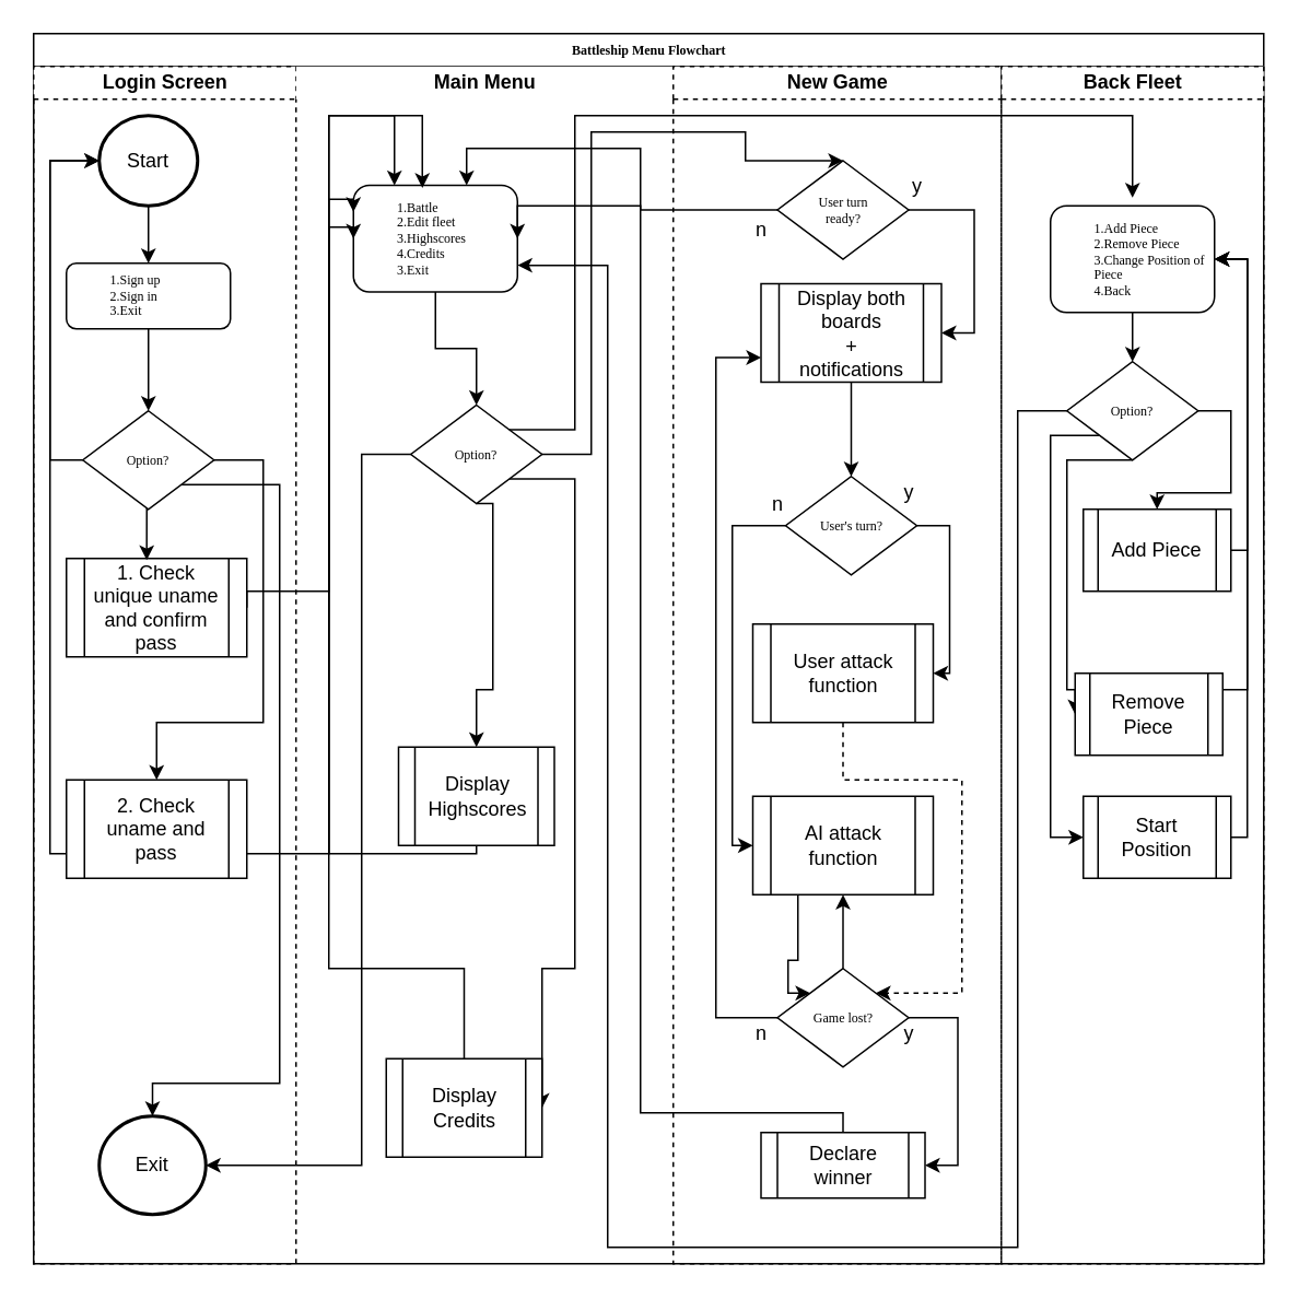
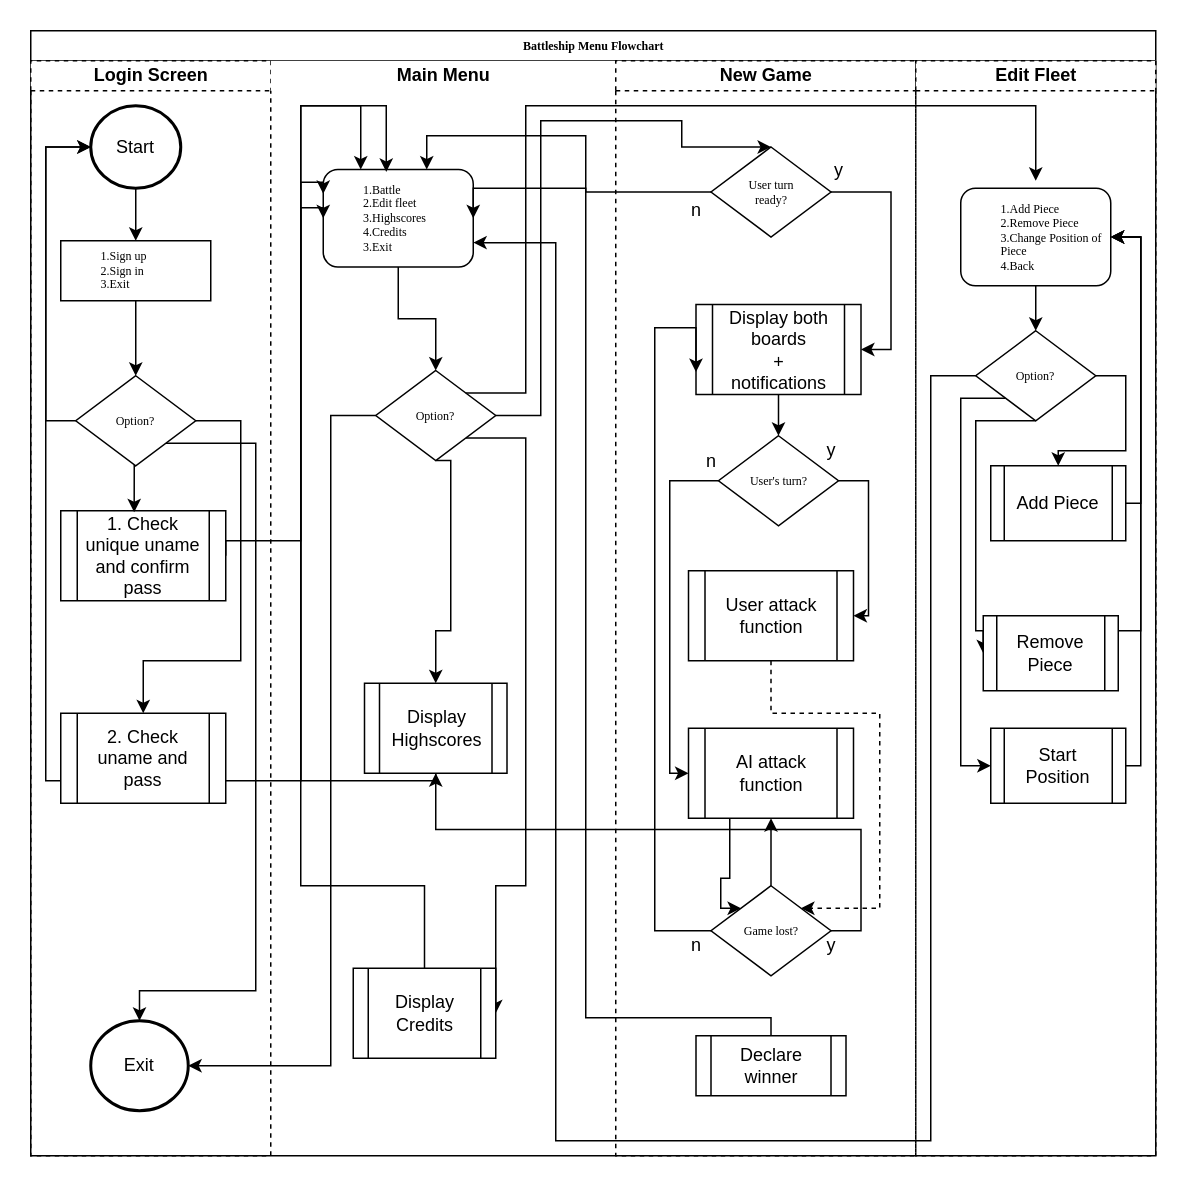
- <mxCell id="58" value="Back Fleet" style="swimlane;html=1;startSize=20;dashed=1;" parent="2" vertex="1"><mxGeometry x="590" y="20" width="160" height="730" as="geometry" /></mxCell>
+ <mxCell id="58" value="Edit Fleet" style="swimlane;html=1;startSize=20;dashed=1;" parent="2" vertex="1"><mxGeometry x="590" y="20" width="160" height="730" as="geometry" /></mxCell>
- <mxCell id="5" value="1.Sign up&lt;br&gt;2.Sign in&lt;br&gt;3.Exit" style="rounded=1;whiteSpace=wrap;html=1;shadow=0;labelBackgroundColor=none;strokeColor=#000000;strokeWidth=1;fillColor=#ffffff;fontFamily=Verdana;fontSize=8;fontColor=#000000;align=left;spacingLeft=25;" parent="3" vertex="1"><mxGeometry x="20" y="120" width="100" height="40" as="geometry" /></mxCell>
+ <mxCell id="5" value="1.Sign up&lt;br&gt;2.Sign in&lt;br&gt;3.Exit" style="whiteSpace=wrap;html=1;shadow=0;labelBackgroundColor=none;strokeColor=#000000;strokeWidth=1;fillColor=#ffffff;fontFamily=Verdana;fontSize=8;fontColor=#000000;align=left;spacingLeft=25;rounded=0;" parent="3" vertex="1"><mxGeometry x="20" y="120" width="100" height="40" as="geometry" /></mxCell>
- <mxCell id="33" value="Display both boards&lt;br&gt;+&lt;br&gt;notifications" style="shape=process;whiteSpace=wrap;html=1;backgroundOutline=1;align=center;" vertex="1" parent="28"><mxGeometry x="53.5" y="132.5" width="110" height="60" as="geometry" /></mxCell>
+ <mxCell id="33" value="Display both boards&lt;br&gt;+&lt;br&gt;notifications" style="shape=process;whiteSpace=wrap;html=1;backgroundOutline=1;align=center;" vertex="1" parent="28"><mxGeometry x="53.5" y="162.5" width="110" height="60" as="geometry" /></mxCell>
- <mxCell id="38" style="edgeStyle=orthogonalEdgeStyle;rounded=0;orthogonalLoop=1;jettySize=auto;html=1;entryX=1;entryY=0.5;entryDx=0;entryDy=0;exitX=1;exitY=0.5;exitDx=0;exitDy=0;" edge="1" parent="28" source="41" target="42"><mxGeometry relative="1" as="geometry" /></mxCell>
+ <mxCell id="38" style="edgeStyle=orthogonalEdgeStyle;rounded=0;orthogonalLoop=1;jettySize=auto;html=1;exitX=1;exitY=0.5;exitDx=0;exitDy=0;" edge="1" parent="28" source="41" target="25"><mxGeometry relative="1" as="geometry" /></mxCell>
